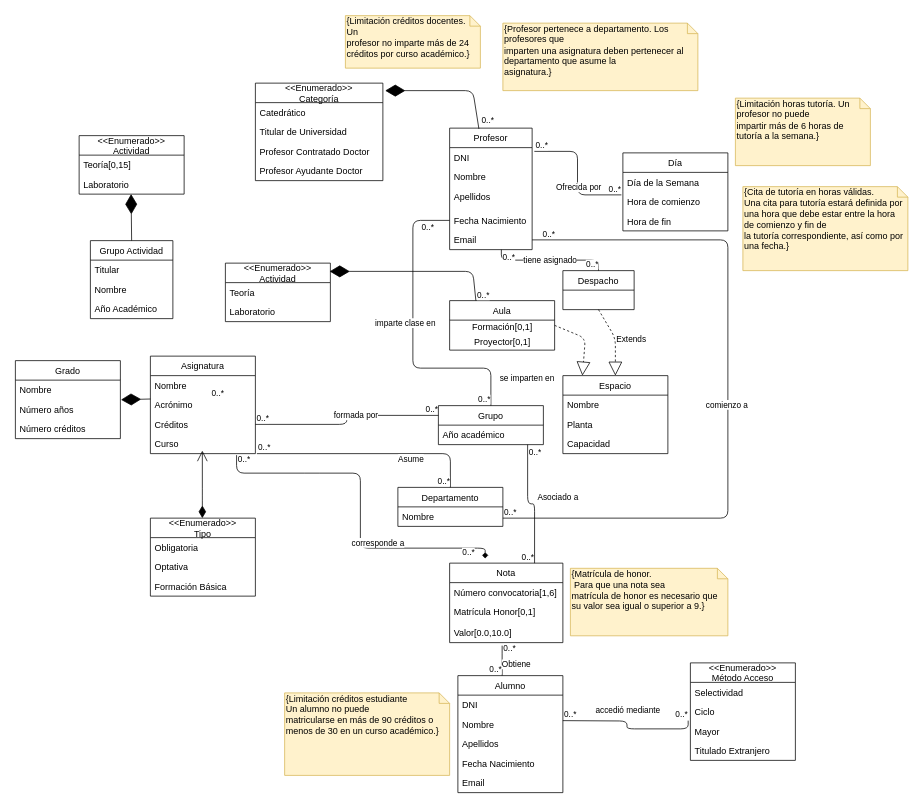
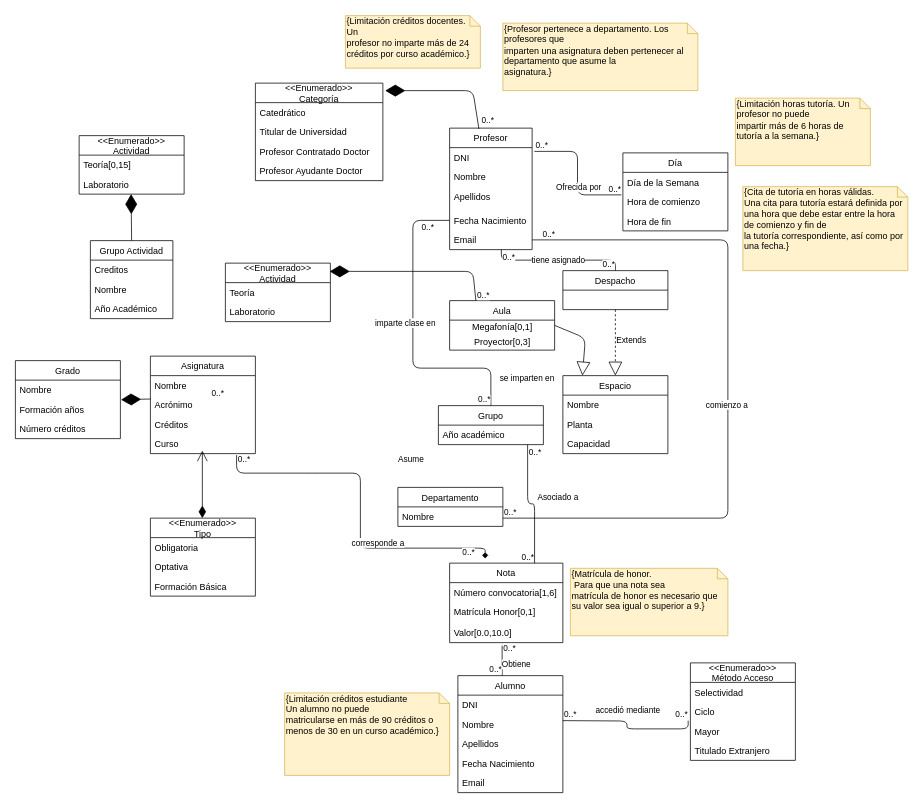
- <mxCell id="105" value="Titular" style="text;strokeColor=none;fillColor=none;align=left;verticalAlign=top;spacingLeft=4;spacingRight=4;overflow=hidden;rotatable=0;points=[[0,0.5],[1,0.5]];portConstraint=eastwest;" vertex="1" parent="104"><mxGeometry y="26" width="110" height="26" as="geometry" /></mxCell>
+ <mxCell id="105" value="Creditos" style="text;strokeColor=none;fillColor=none;align=left;verticalAlign=top;spacingLeft=4;spacingRight=4;overflow=hidden;rotatable=0;points=[[0,0.5],[1,0.5]];portConstraint=eastwest;" vertex="1" parent="104"><mxGeometry y="26" width="110" height="26" as="geometry" /></mxCell>
- <mxCell id="25" value="Despacho" style="swimlane;fontStyle=0;childLayout=stackLayout;horizontal=1;startSize=26;fillColor=none;horizontalStack=0;resizeParent=1;resizeParentMax=0;resizeLast=0;collapsible=1;marginBottom=0;" vertex="1" parent="1"><mxGeometry x="750" y="360" width="95" height="52" as="geometry" /></mxCell>
+ <mxCell id="25" value="Despacho" style="swimlane;fontStyle=0;childLayout=stackLayout;horizontal=1;startSize=26;fillColor=none;horizontalStack=0;resizeParent=1;resizeParentMax=0;resizeLast=0;collapsible=1;marginBottom=0;" vertex="1" parent="1"><mxGeometry x="750" y="360" width="140" height="52" as="geometry" /></mxCell>
- <mxCell id="31" value="Formación[0,1]" style="text;html=1;align=center;verticalAlign=middle;resizable=0;points=[];autosize=1;" vertex="1" parent="30"><mxGeometry y="26" width="140" height="20" as="geometry" /></mxCell>
+ <mxCell id="31" value="Megafonía[0,1]" style="text;html=1;align=center;verticalAlign=middle;resizable=0;points=[];autosize=1;" vertex="1" parent="30"><mxGeometry y="26" width="140" height="20" as="geometry" /></mxCell>
- <mxCell id="20" value="" style="endArrow=block;endSize=16;endFill=0;html=1;exitX=1;exitY=0.5;exitDx=0;exitDy=0;entryX=0.186;entryY=0;entryDx=0;entryDy=0;entryPerimeter=0;dashed=1;" edge="1" parent="1" source="30" target="26"><mxGeometry x="0.212" y="-31" width="160" relative="1" as="geometry"><mxPoint x="480" y="490" as="sourcePoint" /><mxPoint x="530" y="490.5" as="targetPoint" /><Array as="points"><mxPoint x="780" y="450" /></Array><mxPoint as="offset" /></mxGeometry></mxCell>
+ <mxCell id="20" value="" style="endArrow=block;endSize=16;endFill=0;html=1;exitX=1;exitY=0.5;exitDx=0;exitDy=0;entryX=0.186;entryY=0;entryDx=0;entryDy=0;entryPerimeter=0;" edge="1" parent="1" source="30" target="26"><mxGeometry x="0.212" y="-31" width="160" relative="1" as="geometry"><mxPoint x="480" y="490" as="sourcePoint" /><mxPoint x="530" y="490.5" as="targetPoint" /><Array as="points"><mxPoint x="780" y="450" /></Array><mxPoint as="offset" /></mxGeometry></mxCell>
- <mxCell id="32" value="Proyector[0,1]" style="text;html=1;align=center;verticalAlign=middle;resizable=0;points=[];autosize=1;" vertex="1" parent="30"><mxGeometry y="46" width="140" height="20" as="geometry" /></mxCell>
+ <mxCell id="32" value="Proyector[0,3]" style="text;html=1;align=center;verticalAlign=middle;resizable=0;points=[];autosize=1;" vertex="1" parent="30"><mxGeometry y="46" width="140" height="20" as="geometry" /></mxCell>
- <mxCell id="92" value="Número años" style="text;strokeColor=none;fillColor=none;align=left;verticalAlign=top;spacingLeft=4;spacingRight=4;overflow=hidden;rotatable=0;points=[[0,0.5],[1,0.5]];portConstraint=eastwest;" vertex="1" parent="90"><mxGeometry y="52" width="140" height="26" as="geometry" /></mxCell>
+ <mxCell id="92" value="Formación años" style="text;strokeColor=none;fillColor=none;align=left;verticalAlign=top;spacingLeft=4;spacingRight=4;overflow=hidden;rotatable=0;points=[[0,0.5],[1,0.5]];portConstraint=eastwest;" vertex="1" parent="90"><mxGeometry y="52" width="140" height="26" as="geometry" /></mxCell>
- <mxCell id="33" value="&lt;div style=&quot;text-align: left&quot;&gt;&lt;span style=&quot;font-family: &amp;#34;helvetica&amp;#34;&quot;&gt;formada por&lt;/span&gt;&lt;br&gt;&lt;/div&gt;" style="endArrow=none;html=1;edgeStyle=orthogonalEdgeStyle;entryX=0;entryY=0.25;entryDx=0;entryDy=0;exitX=1;exitY=0.5;exitDx=0;exitDy=0;" edge="1" parent="1" source="101" target="46"><mxGeometry x="0.143" relative="1" as="geometry"><mxPoint x="440" y="552" as="sourcePoint" /><mxPoint x="580" y="551.5" as="targetPoint" /><Array as="points" /><mxPoint as="offset" /></mxGeometry></mxCell>
- <mxCell id="34" value="0..*" style="edgeLabel;resizable=0;html=1;align=left;verticalAlign=bottom;" connectable="0" vertex="1" parent="33"><mxGeometry x="-1" relative="1" as="geometry" /></mxCell>
- <mxCell id="35" value="0..*" style="edgeLabel;resizable=0;html=1;align=right;verticalAlign=bottom;" connectable="0" vertex="1" parent="33"><mxGeometry x="1" relative="1" as="geometry" /></mxCell>
- <mxCell id="50" value="" style="endArrow=none;html=1;edgeStyle=orthogonalEdgeStyle;entryX=0.5;entryY=0;entryDx=0;entryDy=0;exitX=1.014;exitY=1;exitDx=0;exitDy=0;exitPerimeter=0;" edge="1" parent="1" source="102" target="48"><mxGeometry relative="1" as="geometry"><mxPoint x="460" y="620" as="sourcePoint" /><mxPoint x="620" y="620" as="targetPoint" /><Array as="points"><mxPoint x="600" y="604" /></Array></mxGeometry></mxCell>
- <mxCell id="51" value="0..*" style="edgeLabel;resizable=0;html=1;align=left;verticalAlign=bottom;" connectable="0" vertex="1" parent="50"><mxGeometry x="-1" relative="1" as="geometry" /></mxCell>
- <mxCell id="52" value="0..*" style="edgeLabel;resizable=0;html=1;align=right;verticalAlign=bottom;" connectable="0" vertex="1" parent="50"><mxGeometry x="1" relative="1" as="geometry" /></mxCell>
